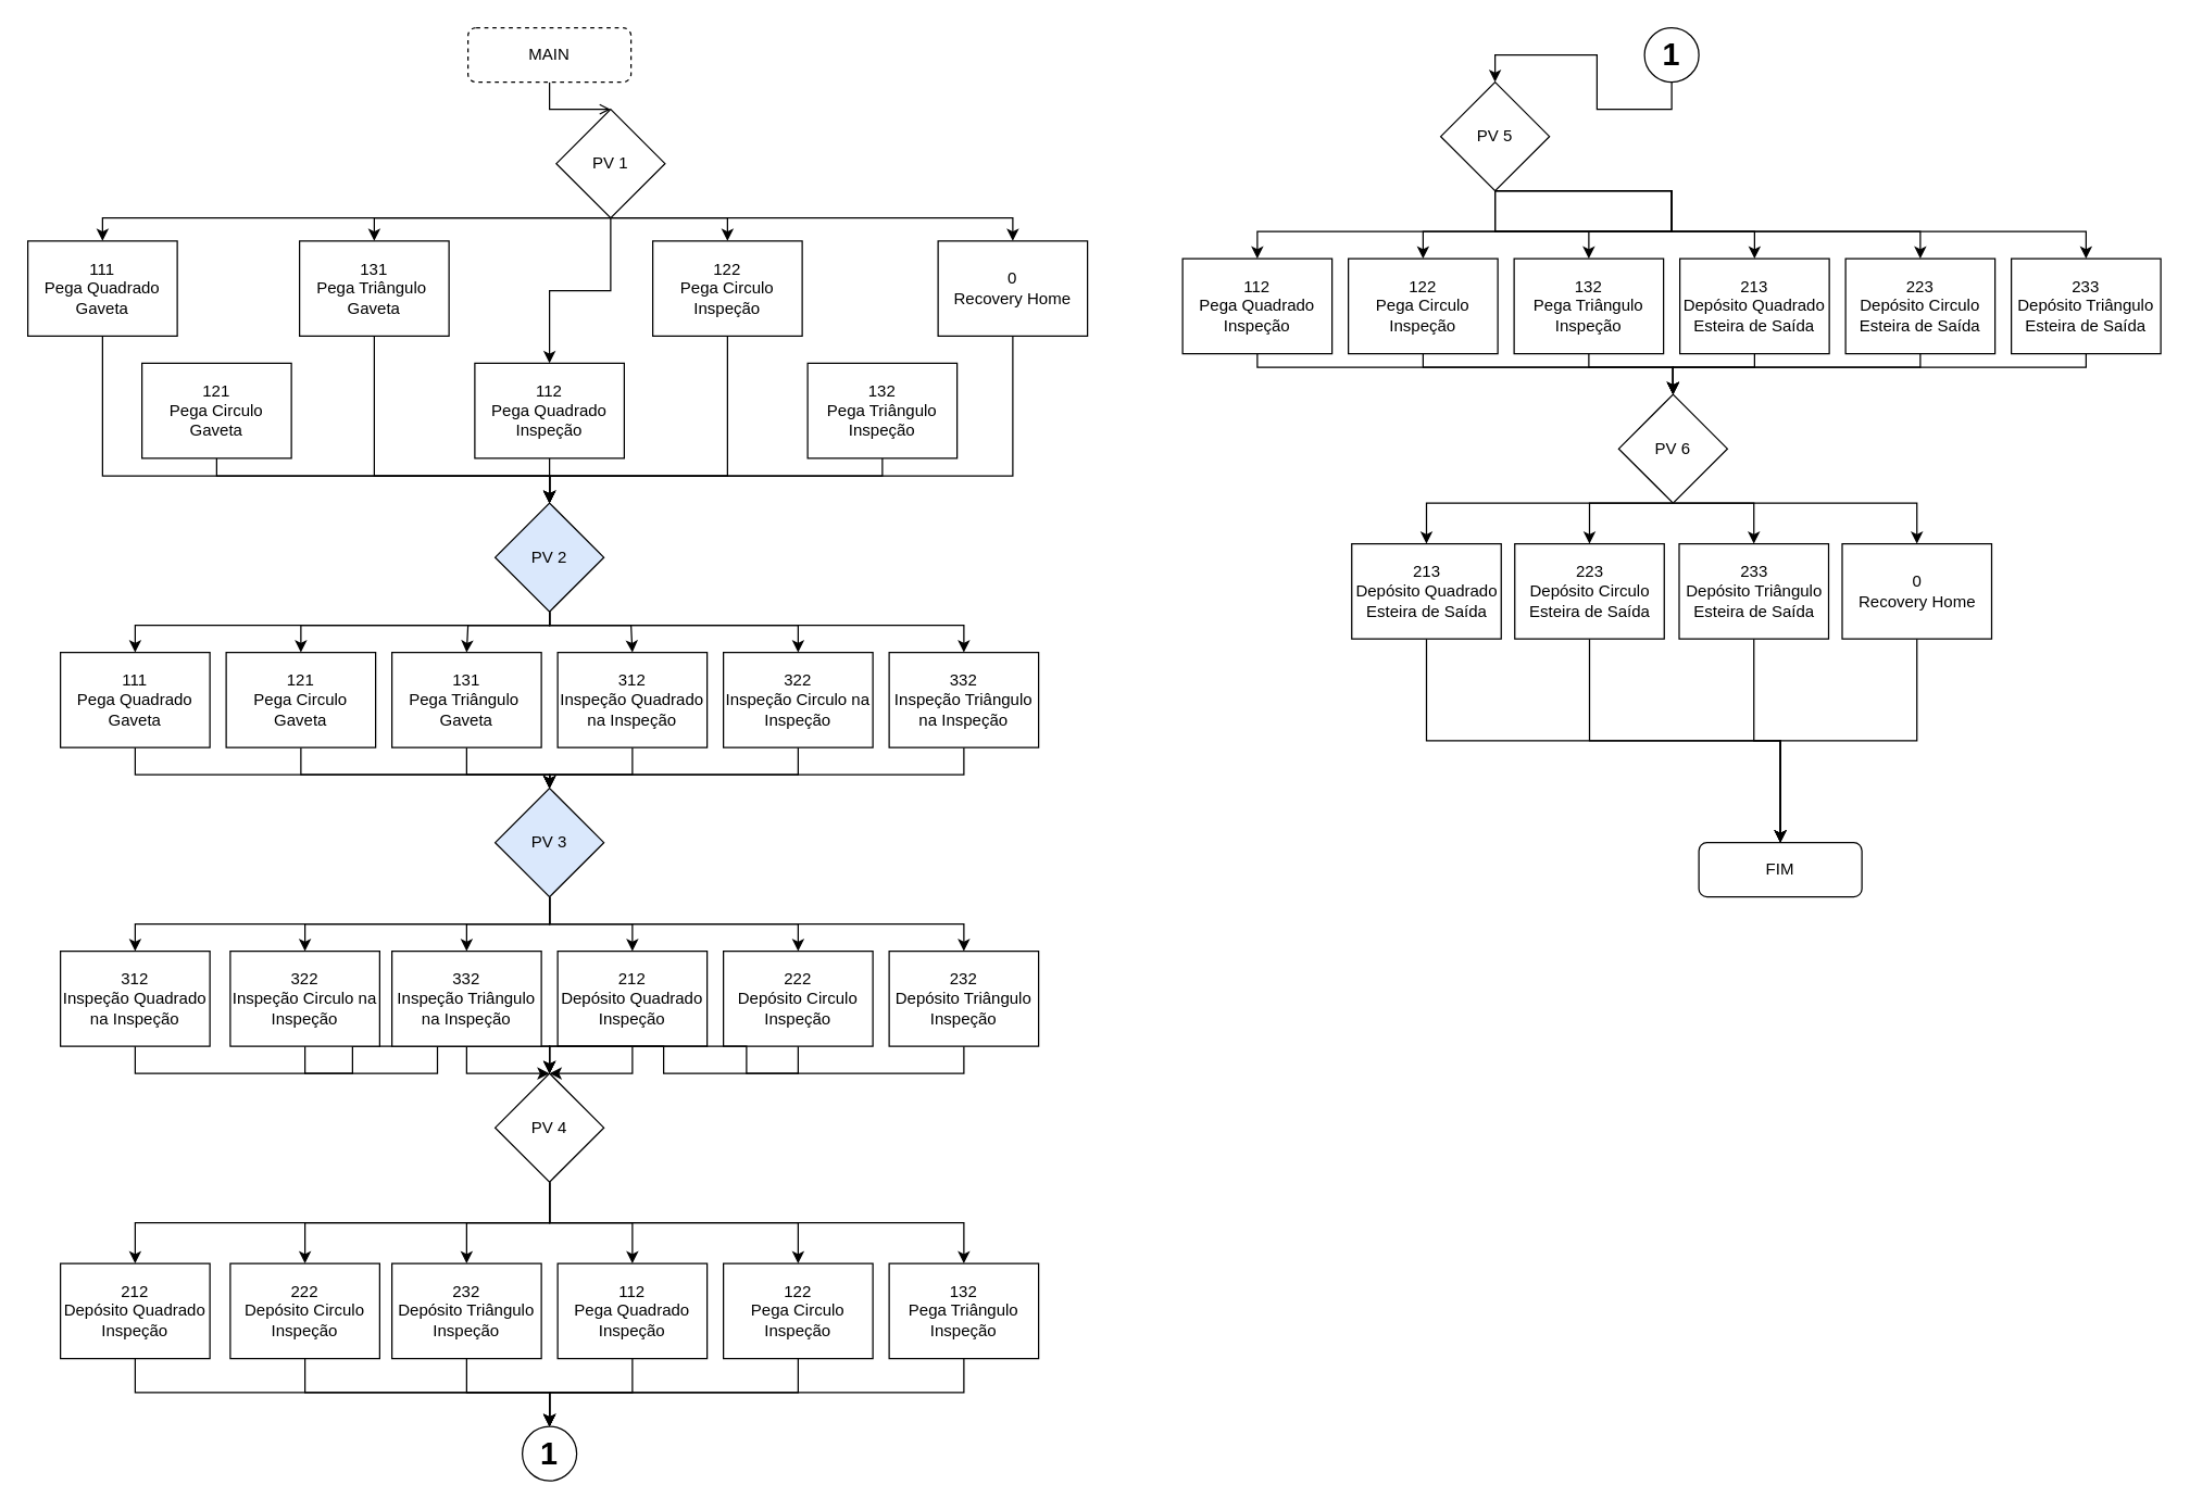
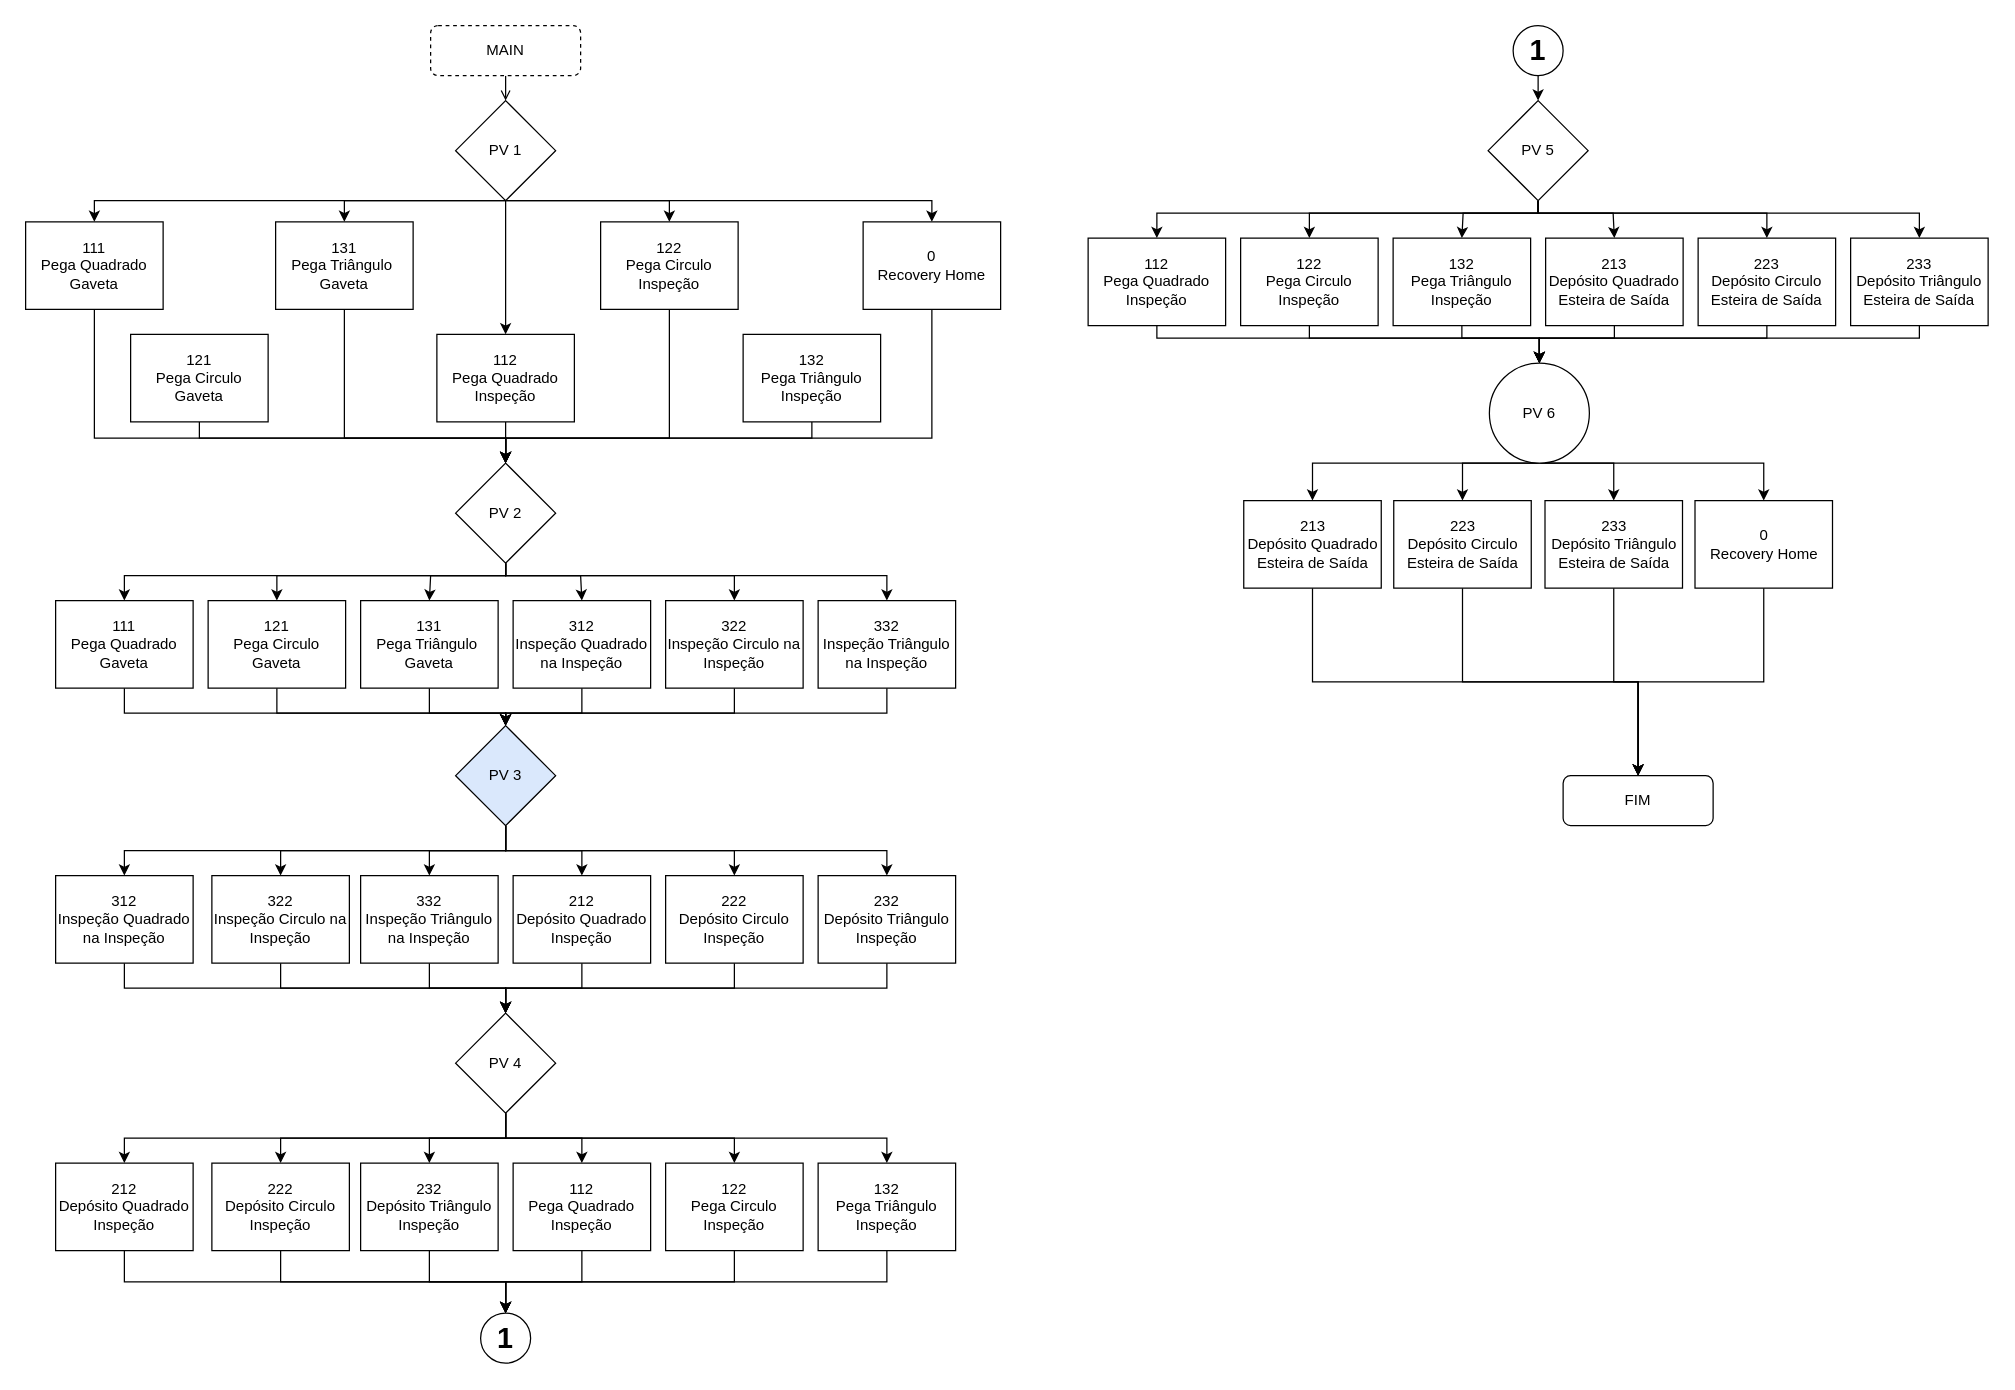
- <mxCell id="85" value="PV 5" style="rhombus;whiteSpace=wrap;html=1;" vertex="1" parent="1"><mxGeometry x="1060" y="60" width="80" height="80" as="geometry" /></mxCell>
+ <mxCell id="85" value="PV 5" style="rhombus;whiteSpace=wrap;html=1;" vertex="1" parent="1"><mxGeometry x="1190" y="80" width="80" height="80" as="geometry" /></mxCell>
- <mxCell id="9" value="PV 1" style="rhombus;whiteSpace=wrap;html=1;" vertex="1" parent="1"><mxGeometry x="409" y="80" width="80" height="80" as="geometry" /></mxCell>
+ <mxCell id="9" value="PV 1" style="rhombus;whiteSpace=wrap;html=1;" vertex="1" parent="1"><mxGeometry x="364" y="80" width="80" height="80" as="geometry" /></mxCell>
- <mxCell id="90" value="PV 6" style="rhombus;whiteSpace=wrap;html=1;" vertex="1" parent="1"><mxGeometry x="1191" y="290" width="80" height="80" as="geometry" /></mxCell>
+ <mxCell id="90" value="PV 6" style="ellipse;whiteSpace=wrap;html=1;" vertex="1" parent="1"><mxGeometry x="1191" y="290" width="80" height="80" as="geometry" /></mxCell>
- <mxCell id="28" value="PV 2" style="rhombus;whiteSpace=wrap;html=1;fillColor=#dae8fc;" vertex="1" parent="1"><mxGeometry x="364" y="370" width="80" height="80" as="geometry" /></mxCell>
+ <mxCell id="28" value="PV 2" style="rhombus;whiteSpace=wrap;html=1;" vertex="1" parent="1"><mxGeometry x="364" y="370" width="80" height="80" as="geometry" /></mxCell>
- <mxCell id="66" value="PV 4" style="rhombus;whiteSpace=wrap;html=1;" vertex="1" parent="1"><mxGeometry x="364" y="790" width="80" height="80" as="geometry" /></mxCell>
+ <mxCell id="66" value="PV 4" style="rhombus;whiteSpace=wrap;html=1;" vertex="1" parent="1"><mxGeometry x="364" y="810" width="80" height="80" as="geometry" /></mxCell>
